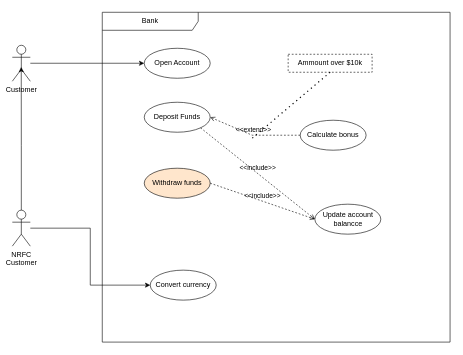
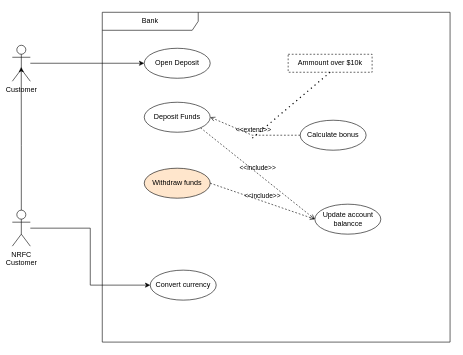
- <mxCell id="3" value="Open Account" style="ellipse;whiteSpace=wrap;html=1;" vertex="1" parent="2"><mxGeometry x="70" y="60" width="110" height="50" as="geometry" /></mxCell>
+ <mxCell id="3" value="Open Deposit" style="ellipse;whiteSpace=wrap;html=1;" vertex="1" parent="2"><mxGeometry x="70" y="60" width="110" height="50" as="geometry" /></mxCell>
